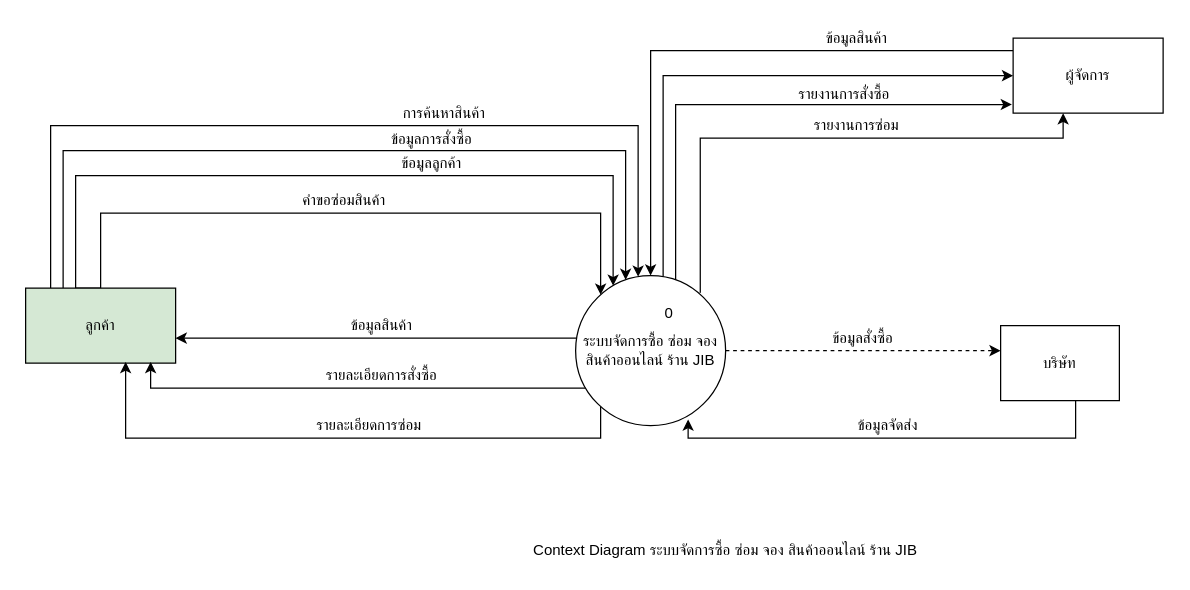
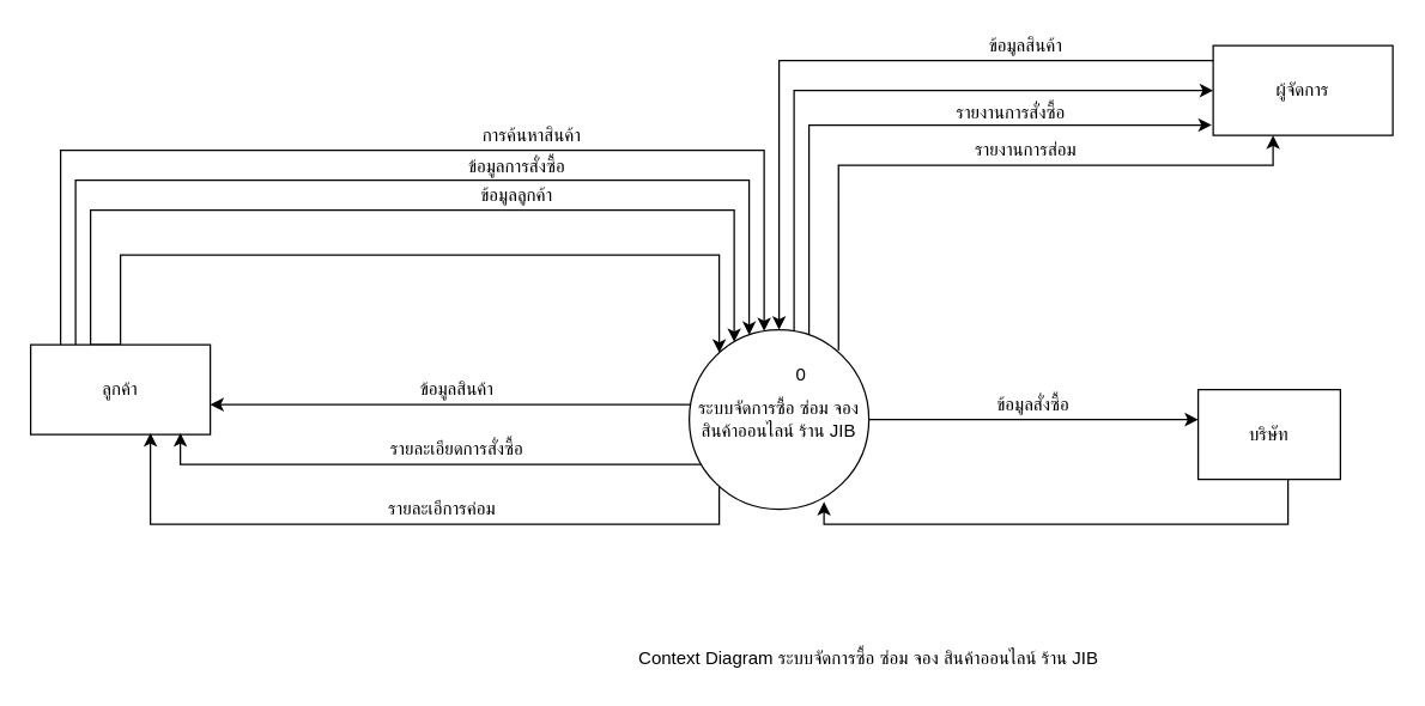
- <mxCell id="32" value="รายงานการซ่อม" style="text;html=1;strokeColor=none;fillColor=none;align=center;verticalAlign=middle;whiteSpace=wrap;rounded=0;" vertex="1" parent="1"><mxGeometry x="630" y="90" width="110" height="20" as="geometry" /></mxCell>
+ <mxCell id="32" value="รายงานการส่อม" style="text;html=1;strokeColor=none;fillColor=none;align=center;verticalAlign=middle;whiteSpace=wrap;rounded=0;" vertex="1" parent="1"><mxGeometry x="630" y="90" width="110" height="20" as="geometry" /></mxCell>
- <mxCell id="22" value="คำขอซ่อมสินค้า" style="text;html=1;strokeColor=none;fillColor=none;align=center;verticalAlign=middle;whiteSpace=wrap;rounded=0;" vertex="1" parent="1"><mxGeometry x="230" y="150" width="90" height="20" as="geometry" /></mxCell>
- <mxCell id="6" value="ลูกค้า" style="rounded=0;whiteSpace=wrap;html=1;fillColor=#d5e8d4;" vertex="1" parent="1"><mxGeometry x="20" y="230" width="120" height="60" as="geometry" /></mxCell>
+ <mxCell id="6" value="ลูกค้า" style="rounded=0;whiteSpace=wrap;html=1;" vertex="1" parent="1"><mxGeometry x="20" y="230" width="120" height="60" as="geometry" /></mxCell>
- <mxCell id="10" style="edgeStyle=orthogonalEdgeStyle;rounded=0;orthogonalLoop=1;jettySize=auto;html=1;dashed=1;" edge="1" parent="1" source="12" target="15"><mxGeometry relative="1" as="geometry"><mxPoint x="770" y="280" as="targetPoint" /><Array as="points"><mxPoint x="750" y="280" /><mxPoint x="750" y="280" /></Array></mxGeometry></mxCell>
+ <mxCell id="10" style="edgeStyle=orthogonalEdgeStyle;rounded=0;orthogonalLoop=1;jettySize=auto;html=1;" edge="1" parent="1" source="12" target="15"><mxGeometry relative="1" as="geometry"><mxPoint x="770" y="280" as="targetPoint" /><Array as="points"><mxPoint x="750" y="280" /><mxPoint x="750" y="280" /></Array></mxGeometry></mxCell>
- <mxCell id="23" value="รายละเอียดการซ่อม" style="text;html=1;strokeColor=none;fillColor=none;align=center;verticalAlign=middle;whiteSpace=wrap;rounded=0;" vertex="1" parent="1"><mxGeometry x="240" y="330" width="110" height="20" as="geometry" /></mxCell>
+ <mxCell id="23" value="รายละเอีการค่อม" style="text;html=1;strokeColor=none;fillColor=none;align=center;verticalAlign=middle;whiteSpace=wrap;rounded=0;" vertex="1" parent="1"><mxGeometry x="240" y="330" width="110" height="20" as="geometry" /></mxCell>
- <mxCell id="27" value="ข้อมูลจัดส่ง" style="text;html=1;strokeColor=none;fillColor=none;align=center;verticalAlign=middle;whiteSpace=wrap;rounded=0;" vertex="1" parent="1"><mxGeometry x="680" y="330" width="60" height="20" as="geometry" /></mxCell>
